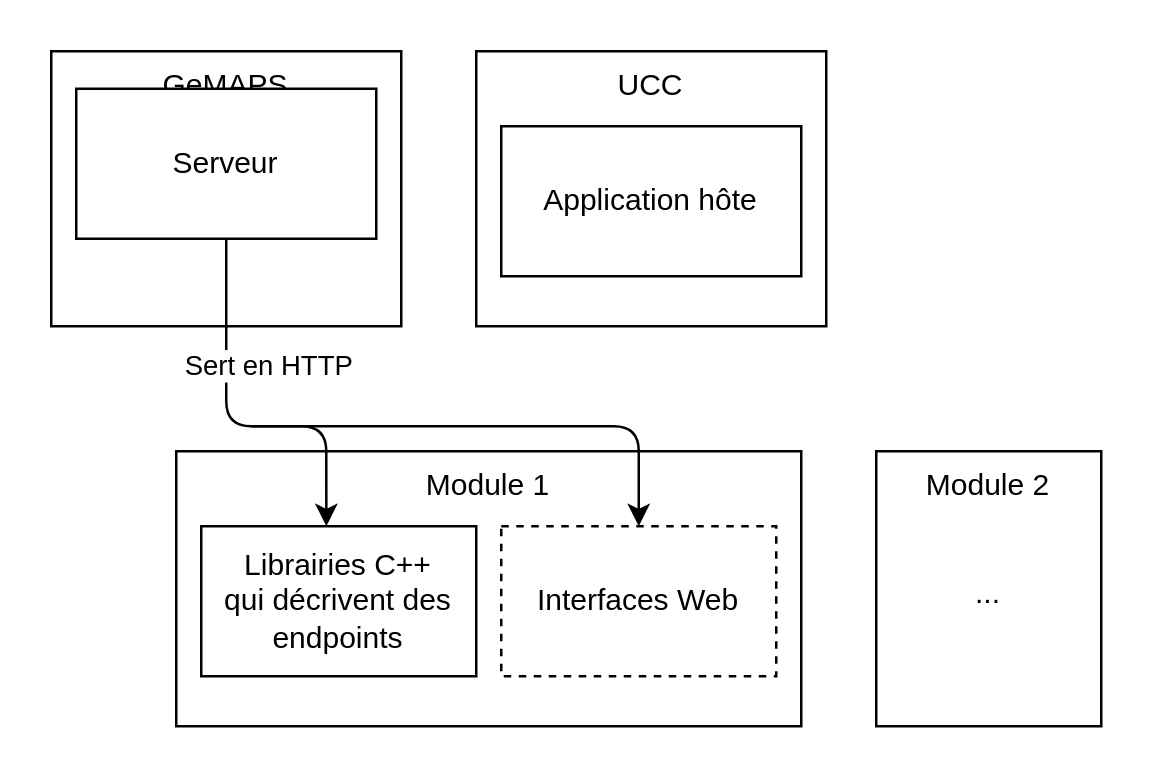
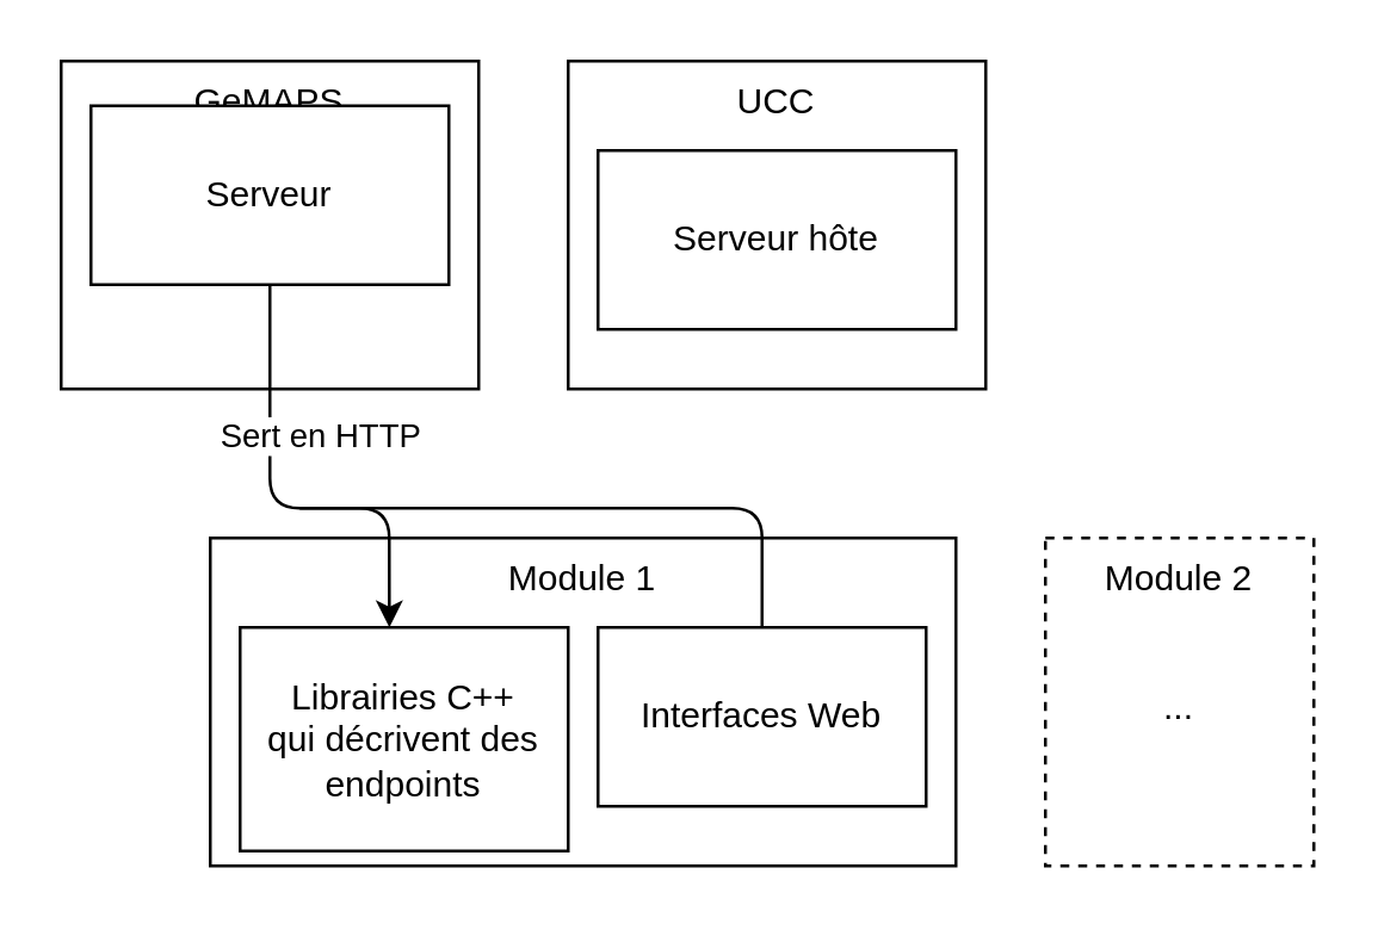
- <mxCell id="5" value="Application hôte" style="whiteSpace=wrap;html=1;" vertex="1" parent="1"><mxGeometry x="200" y="50" width="120" height="60" as="geometry" /></mxCell>
+ <mxCell id="5" value="Serveur hôte" style="whiteSpace=wrap;html=1;" vertex="1" parent="1"><mxGeometry x="200" y="50" width="120" height="60" as="geometry" /></mxCell>
- <mxCell id="6" style="edgeStyle=none;html=1;" edge="1" parent="1" source="9" target="11"><mxGeometry relative="1" as="geometry"><Array as="points"><mxPoint x="90" y="170" /><mxPoint x="255" y="170" /></Array></mxGeometry></mxCell>
+ <mxCell id="6" style="edgeStyle=none;html=1;endArrow=none;" edge="1" parent="1" source="9" target="11"><mxGeometry relative="1" as="geometry"><Array as="points"><mxPoint x="90" y="170" /><mxPoint x="255" y="170" /></Array></mxGeometry></mxCell>
- <mxCell id="12" value="Module 2&lt;br&gt;&lt;br&gt;&lt;br&gt;..." style="whiteSpace=wrap;html=1;verticalAlign=top;" vertex="1" parent="1"><mxGeometry x="350" y="180" width="90" height="110" as="geometry" /></mxCell>
+ <mxCell id="12" value="Module 2&lt;br&gt;&lt;br&gt;&lt;br&gt;..." style="whiteSpace=wrap;html=1;verticalAlign=top;dashed=1;" vertex="1" parent="1"><mxGeometry x="350" y="180" width="90" height="110" as="geometry" /></mxCell>
- <mxCell id="10" value="Librairies C++&lt;br&gt;qui décrivent des endpoints" style="whiteSpace=wrap;html=1;" vertex="1" parent="1"><mxGeometry x="80" y="210" width="110" height="60" as="geometry" /></mxCell>
+ <mxCell id="10" value="Librairies C++&lt;br&gt;qui décrivent des endpoints" style="whiteSpace=wrap;html=1;" vertex="1" parent="1"><mxGeometry x="80" y="210" width="110" height="75" as="geometry" /></mxCell>
- <mxCell id="11" value="Interfaces Web" style="whiteSpace=wrap;html=1;dashed=1;" vertex="1" parent="1"><mxGeometry x="200" y="210" width="110" height="60" as="geometry" /></mxCell>
+ <mxCell id="11" value="Interfaces Web" style="whiteSpace=wrap;html=1;" vertex="1" parent="1"><mxGeometry x="200" y="210" width="110" height="60" as="geometry" /></mxCell>
